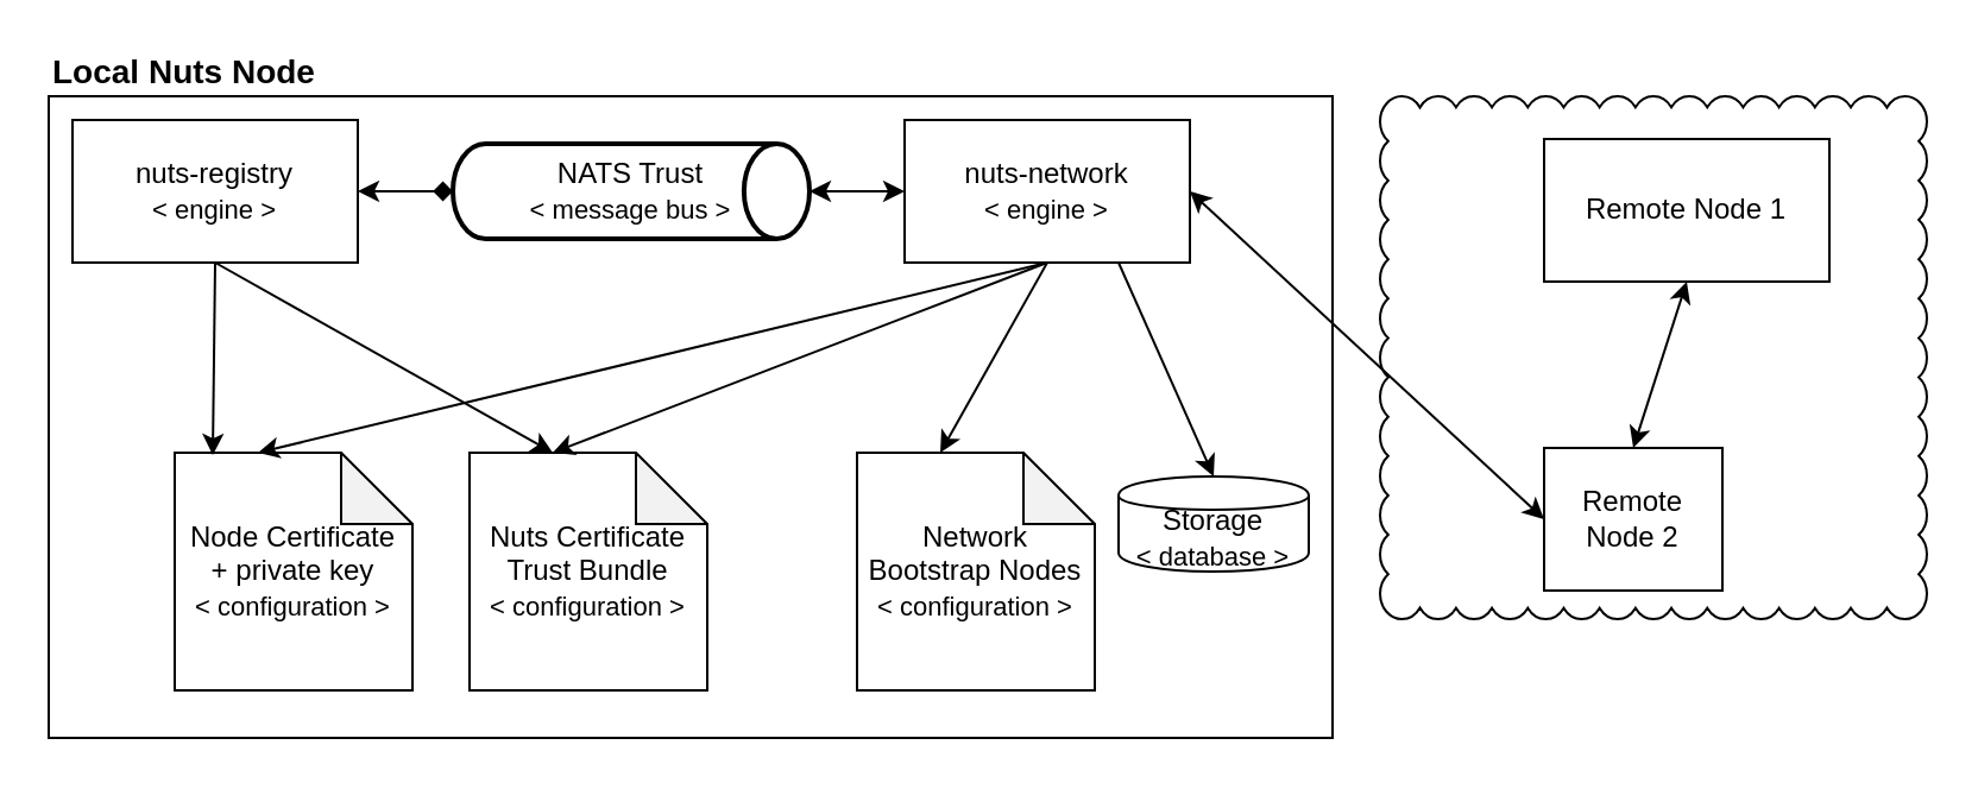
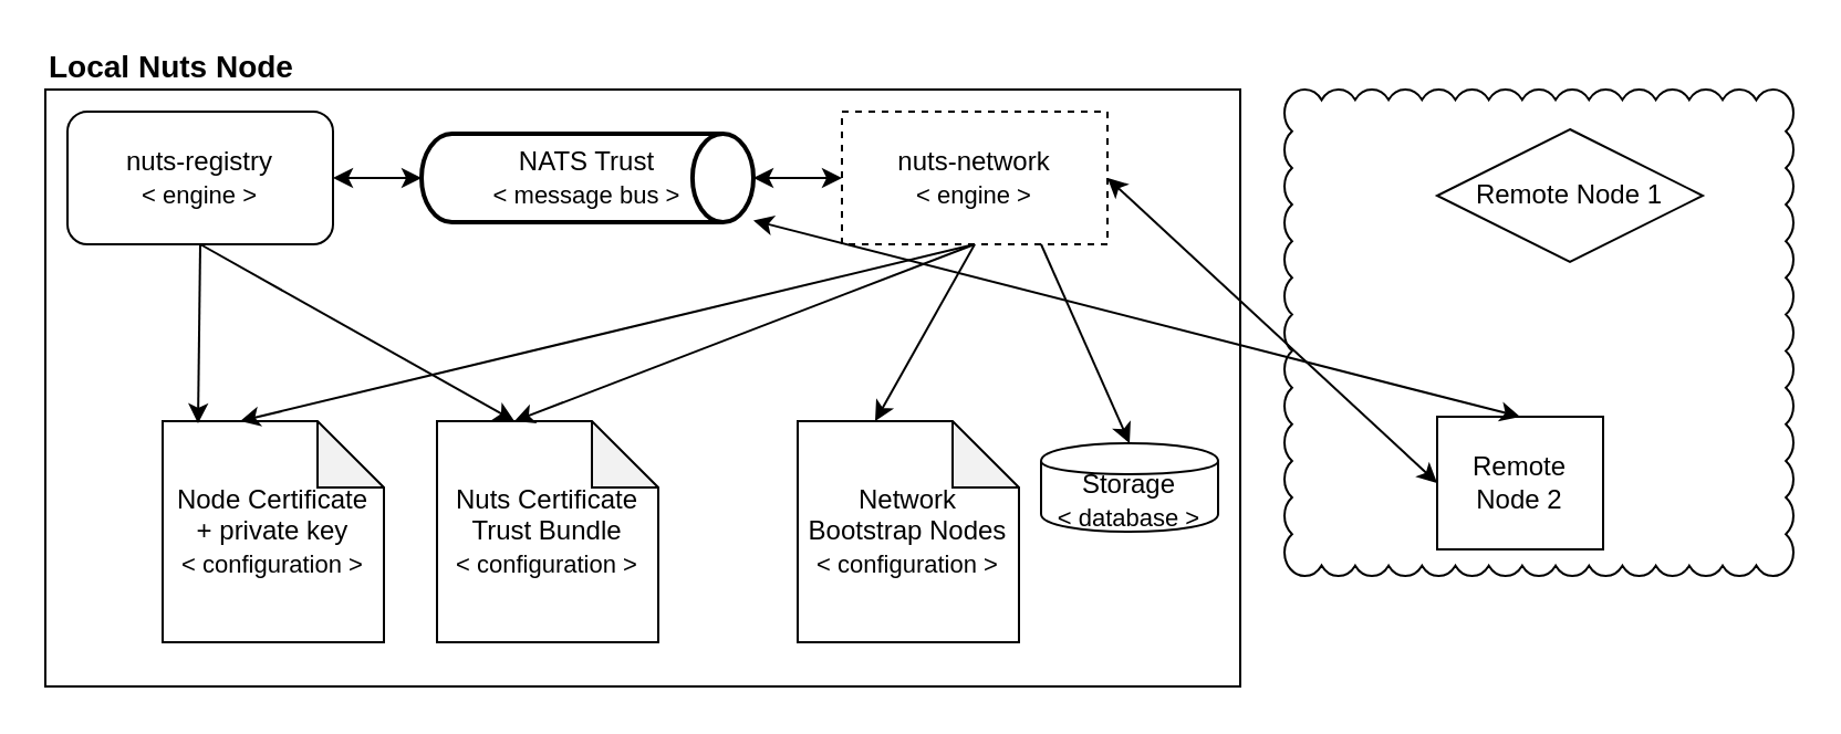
- <mxCell id="4" value="nuts-registry&lt;br&gt;&lt;font style=&quot;font-size: 11px&quot;&gt;&amp;lt; engine &amp;gt;&lt;/font&gt;" style="rounded=0;whiteSpace=wrap;html=1;" vertex="1" parent="1"><mxGeometry x="30" y="50" width="120" height="60" as="geometry" /></mxCell>
+ <mxCell id="4" value="nuts-registry&lt;br&gt;&lt;font style=&quot;font-size: 11px&quot;&gt;&amp;lt; engine &amp;gt;&lt;/font&gt;" style="whiteSpace=wrap;html=1;rounded=1;" vertex="1" parent="1"><mxGeometry x="30" y="50" width="120" height="60" as="geometry" /></mxCell>
- <mxCell id="8" value="" style="endArrow=diamond;html=1;entryX=0;entryY=0.5;entryDx=0;entryDy=0;entryPerimeter=0;exitX=1;exitY=0.5;exitDx=0;exitDy=0;startArrow=classic;startFill=1;" edge="1" parent="1" source="4" target="5"><mxGeometry width="50" height="50" relative="1" as="geometry"><mxPoint x="450" y="90" as="sourcePoint" /><mxPoint x="390" y="90" as="targetPoint" /></mxGeometry></mxCell>
+ <mxCell id="8" value="" style="endArrow=classic;html=1;entryX=0;entryY=0.5;entryDx=0;entryDy=0;entryPerimeter=0;exitX=1;exitY=0.5;exitDx=0;exitDy=0;startArrow=classic;startFill=1;" edge="1" parent="1" source="4" target="5"><mxGeometry width="50" height="50" relative="1" as="geometry"><mxPoint x="450" y="90" as="sourcePoint" /><mxPoint x="390" y="90" as="targetPoint" /></mxGeometry></mxCell>
- <mxCell id="6" value="nuts-network&lt;br&gt;&lt;font style=&quot;font-size: 11px&quot;&gt;&amp;lt; engine &amp;gt;&lt;/font&gt;" style="rounded=0;whiteSpace=wrap;html=1;" vertex="1" parent="1"><mxGeometry x="380" y="50" width="120" height="60" as="geometry" /></mxCell>
+ <mxCell id="6" value="nuts-network&lt;br&gt;&lt;font style=&quot;font-size: 11px&quot;&gt;&amp;lt; engine &amp;gt;&lt;/font&gt;" style="rounded=0;whiteSpace=wrap;html=1;dashed=1;" vertex="1" parent="1"><mxGeometry x="380" y="50" width="120" height="60" as="geometry" /></mxCell>
- <mxCell id="20" value="Remote Node 1" style="rounded=0;whiteSpace=wrap;html=1;" vertex="1" parent="1"><mxGeometry x="649" y="58" width="120" height="60" as="geometry" /></mxCell>
+ <mxCell id="20" value="Remote Node 1" style="rhombus;whiteSpace=wrap;html=1;" vertex="1" parent="1"><mxGeometry x="649" y="58" width="120" height="60" as="geometry" /></mxCell>
- <mxCell id="23" value="" style="endArrow=classic;html=1;fontSize=14;entryX=0.5;entryY=1;entryDx=0;entryDy=0;exitX=0.5;exitY=0;exitDx=0;exitDy=0;startArrow=classic;startFill=1;" edge="1" parent="1" source="21" target="20"><mxGeometry width="50" height="50" relative="1" as="geometry"><mxPoint x="510" y="90" as="sourcePoint" /><mxPoint x="670" y="90" as="targetPoint" /></mxGeometry></mxCell>
+ <mxCell id="23" value="" style="endArrow=classic;html=1;fontSize=14;exitX=0.5;exitY=0;exitDx=0;exitDy=0;startArrow=classic;startFill=1;" edge="1" parent="1" source="21" target="5"><mxGeometry width="50" height="50" relative="1" as="geometry"><mxPoint x="510" y="90" as="sourcePoint" /><mxPoint x="670" y="90" as="targetPoint" /></mxGeometry></mxCell>
